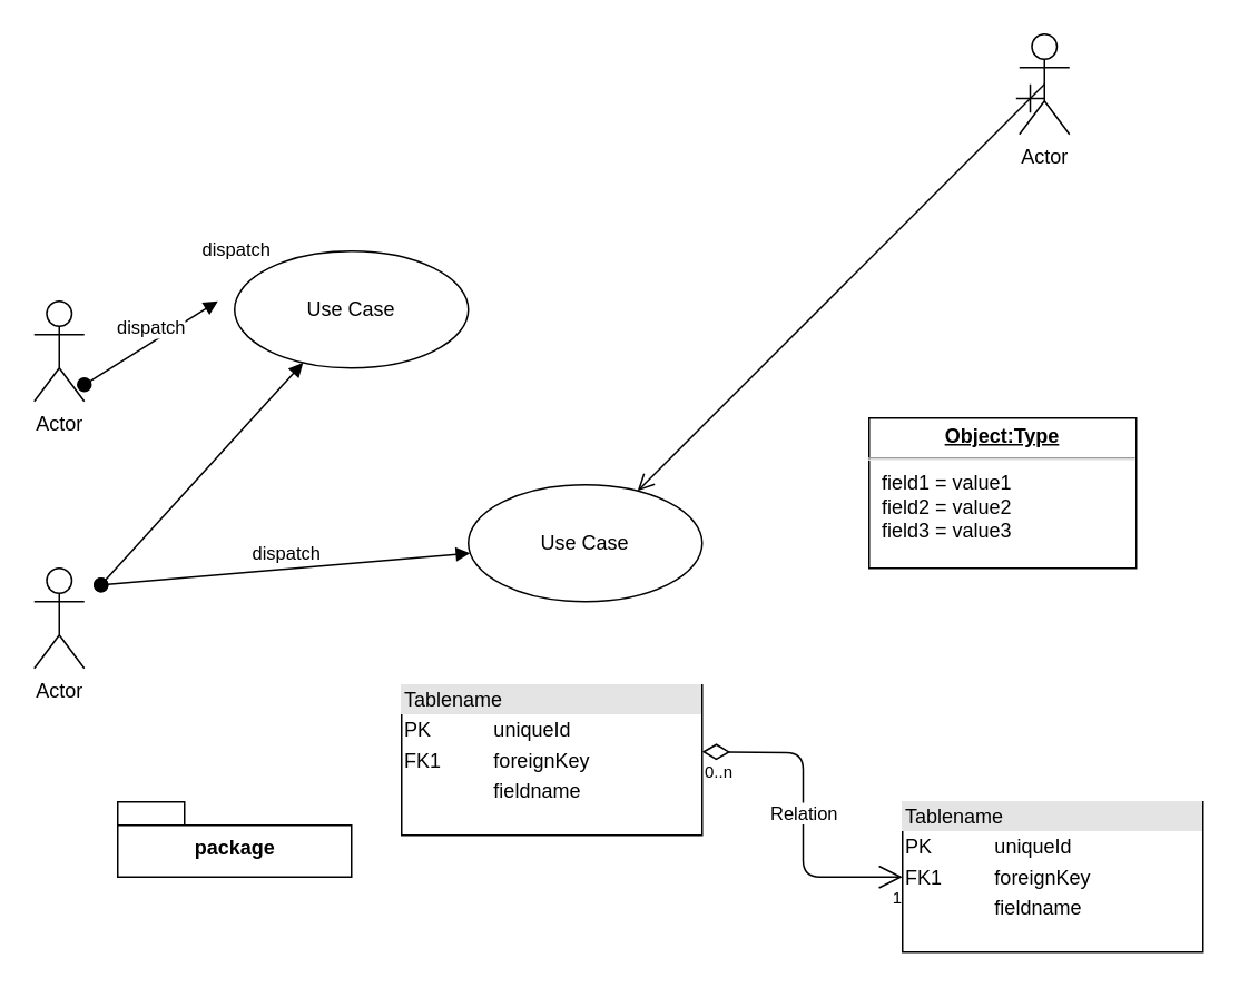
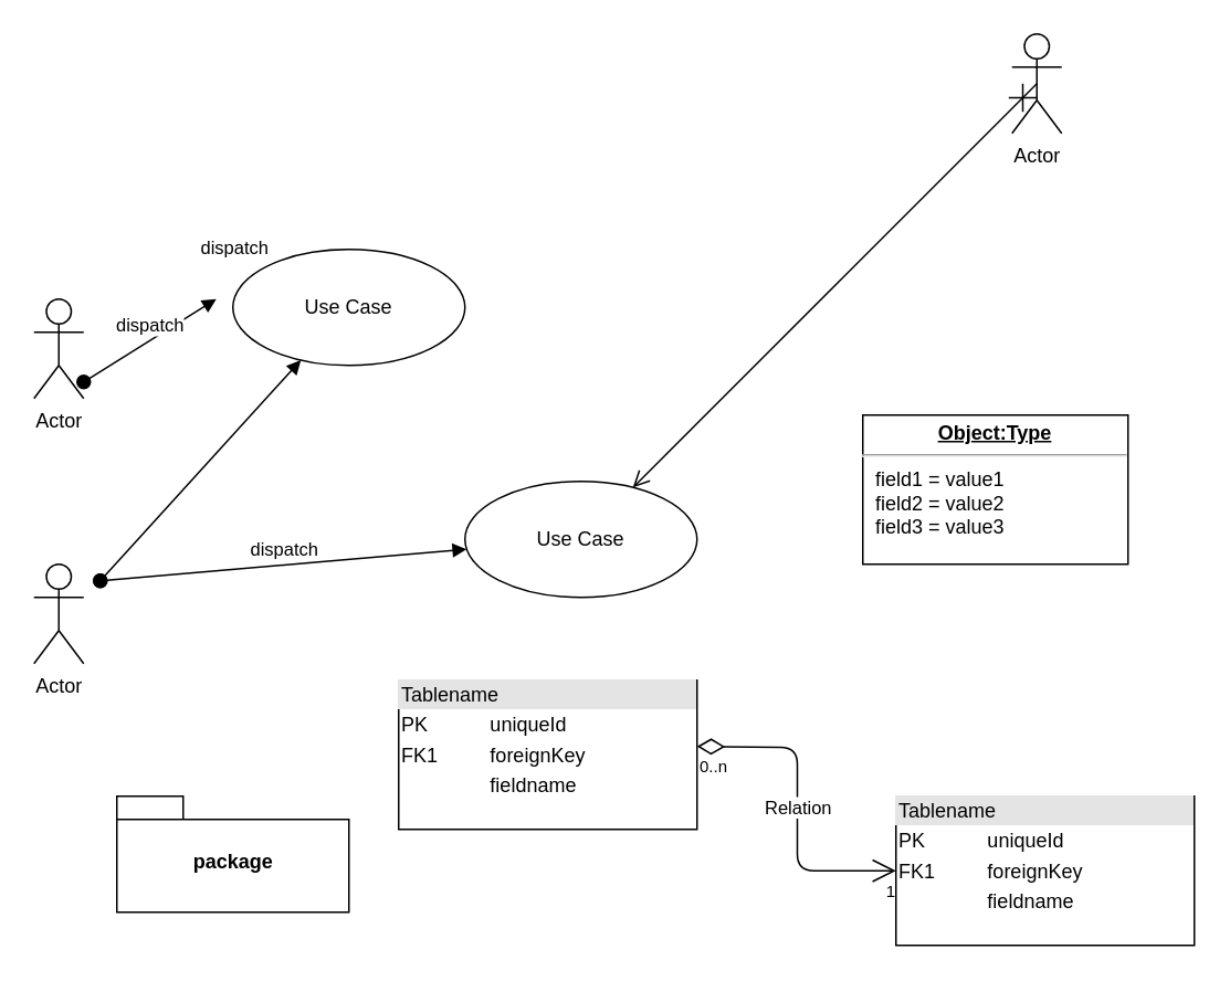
- <mxCell id="13" value="package" style="shape=folder;fontStyle=1;spacingTop=10;tabWidth=40;tabHeight=14;tabPosition=left;html=1;" vertex="1" parent="1"><mxGeometry x="70" y="480" width="140" height="45" as="geometry" /></mxCell>
+ <mxCell id="13" value="package" style="shape=folder;fontStyle=1;spacingTop=10;tabWidth=40;tabHeight=14;tabPosition=left;html=1;" vertex="1" parent="1"><mxGeometry x="70" y="480" width="140" height="70" as="geometry" /></mxCell>
